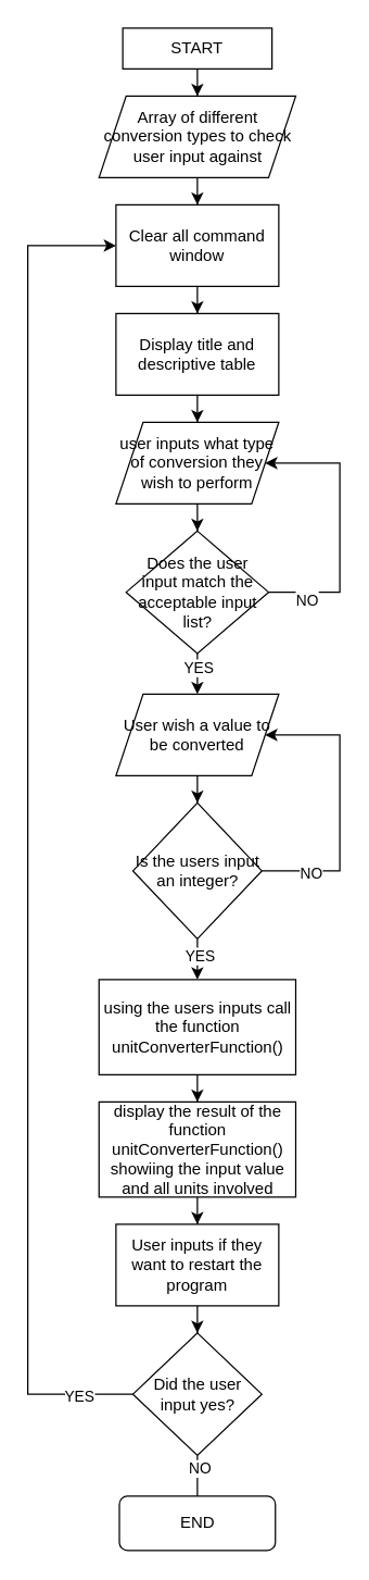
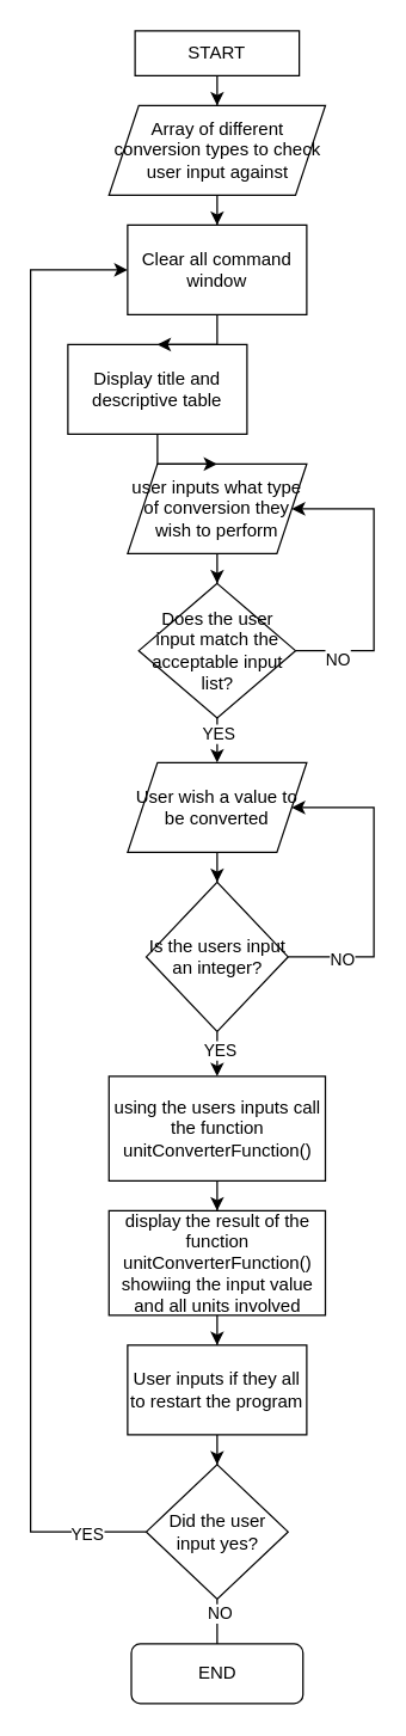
- <mxCell id="12" value="Display title and descriptive table" style="rounded=0;whiteSpace=wrap;html=1;" vertex="1" parent="1"><mxGeometry x="85" y="230" width="120" height="60" as="geometry" /></mxCell>
+ <mxCell id="12" value="Display title and descriptive table" style="rounded=0;whiteSpace=wrap;html=1;" vertex="1" parent="1"><mxGeometry x="45" y="230" width="120" height="60" as="geometry" /></mxCell>
- <mxCell id="27" value="User inputs if they want to restart the program" style="whiteSpace=wrap;html=1;" vertex="1" parent="1"><mxGeometry x="85" y="900" width="120" height="60" as="geometry" /></mxCell>
+ <mxCell id="27" value="User inputs if they all to restart the program" style="whiteSpace=wrap;html=1;" vertex="1" parent="1"><mxGeometry x="85" y="900" width="120" height="60" as="geometry" /></mxCell>
